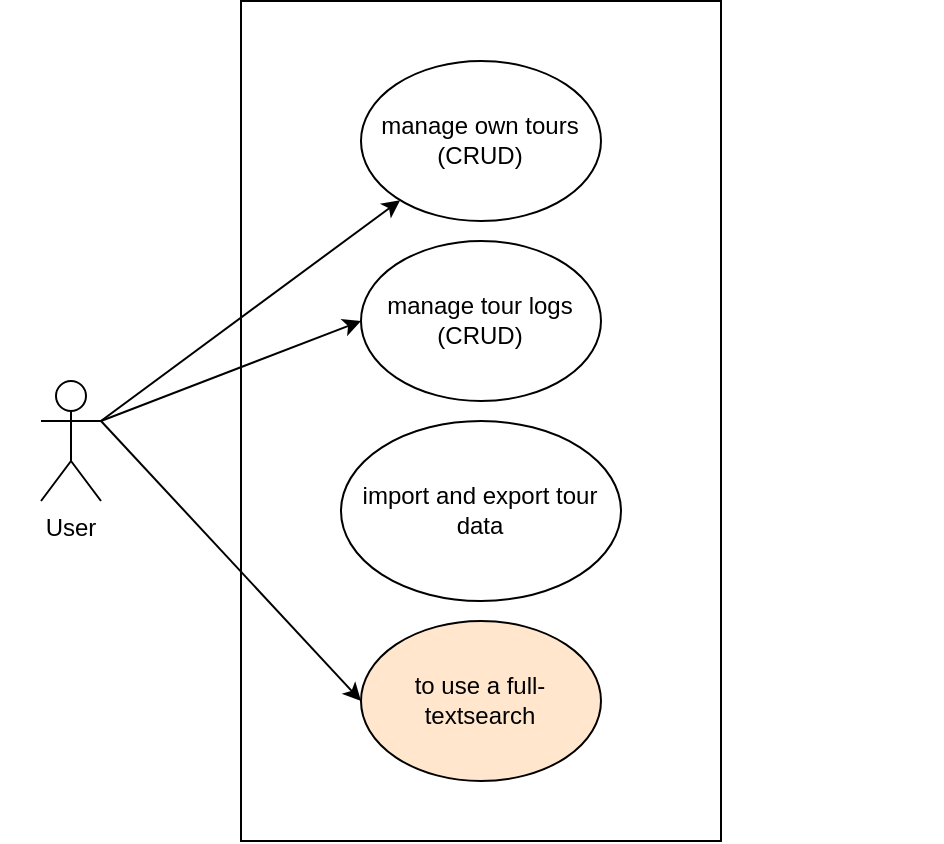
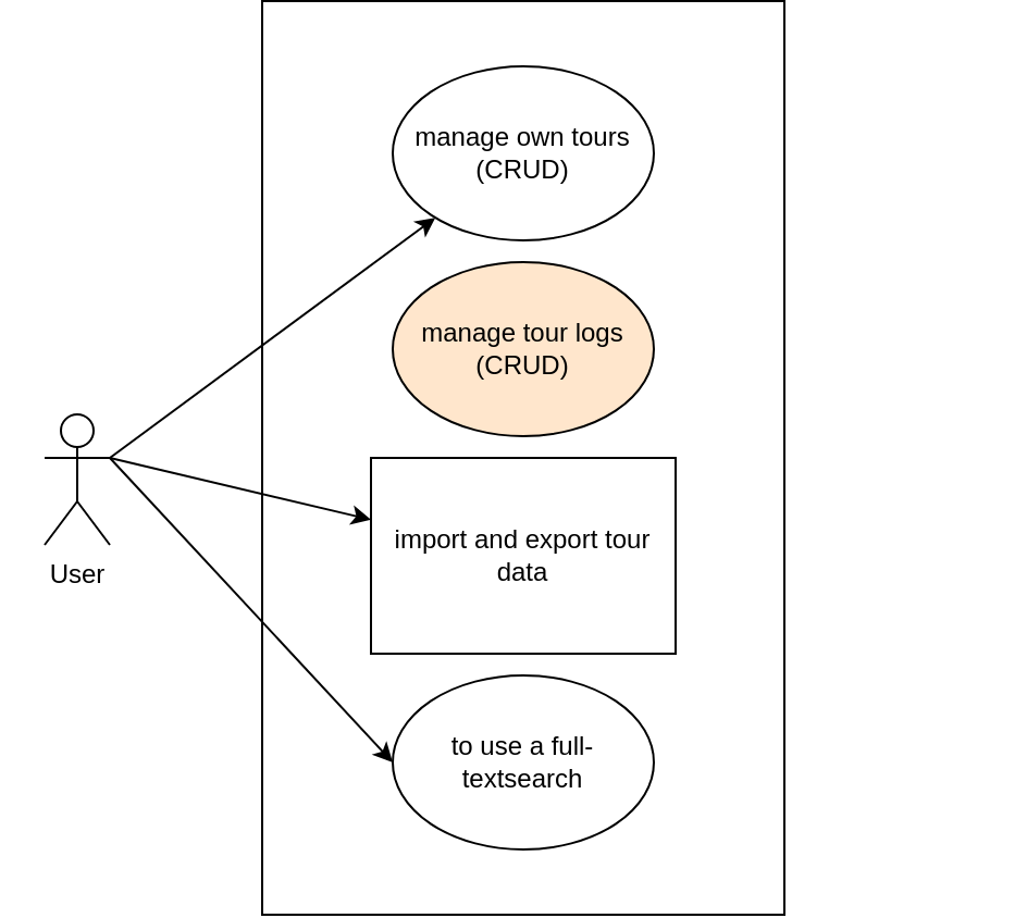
- <mxCell id="5" value="manage tour logs&lt;br&gt;(CRUD)" style="ellipse;whiteSpace=wrap;html=1;" vertex="1" parent="1"><mxGeometry x="180" y="110" width="120" height="80" as="geometry" /></mxCell>
+ <mxCell id="5" value="manage tour logs&lt;br&gt;(CRUD)" style="ellipse;whiteSpace=wrap;html=1;fillColor=#ffe6cc;" vertex="1" parent="1"><mxGeometry x="180" y="110" width="120" height="80" as="geometry" /></mxCell>
- <mxCell id="7" value="" style="endArrow=classic;html=1;rounded=0;exitX=1;exitY=0.333;exitDx=0;exitDy=0;exitPerimeter=0;entryX=0;entryY=0.5;entryDx=0;entryDy=0;" edge="1" parent="1" source="3" target="5"><mxGeometry width="50" height="50" relative="1" as="geometry"><mxPoint x="70" y="160" as="sourcePoint" /><mxPoint x="172.53" y="188.506" as="targetPoint" /></mxGeometry></mxCell>
+ <mxCell id="7" value="" style="endArrow=classic;html=1;rounded=0;exitX=1;exitY=0.333;exitDx=0;exitDy=0;exitPerimeter=0;" edge="1" parent="1" source="3" target="8"><mxGeometry width="50" height="50" relative="1" as="geometry"><mxPoint x="70" y="160" as="sourcePoint" /><mxPoint x="172.53" y="188.506" as="targetPoint" /></mxGeometry></mxCell>
- <mxCell id="8" value="import and export tour data" style="ellipse;whiteSpace=wrap;html=1;" vertex="1" parent="1"><mxGeometry x="170" y="200" width="140" height="90" as="geometry" /></mxCell>
+ <mxCell id="8" value="import and export tour data" style="whiteSpace=wrap;html=1;rounded=0;" vertex="1" parent="1"><mxGeometry x="170" y="200" width="140" height="90" as="geometry" /></mxCell>
- <mxCell id="9" value="to use a full-textsearch" style="ellipse;whiteSpace=wrap;html=1;fillColor=#ffe6cc;" vertex="1" parent="1"><mxGeometry x="180" y="300" width="120" height="80" as="geometry" /></mxCell>
+ <mxCell id="9" value="to use a full-textsearch" style="ellipse;whiteSpace=wrap;html=1;" vertex="1" parent="1"><mxGeometry x="180" y="300" width="120" height="80" as="geometry" /></mxCell>
